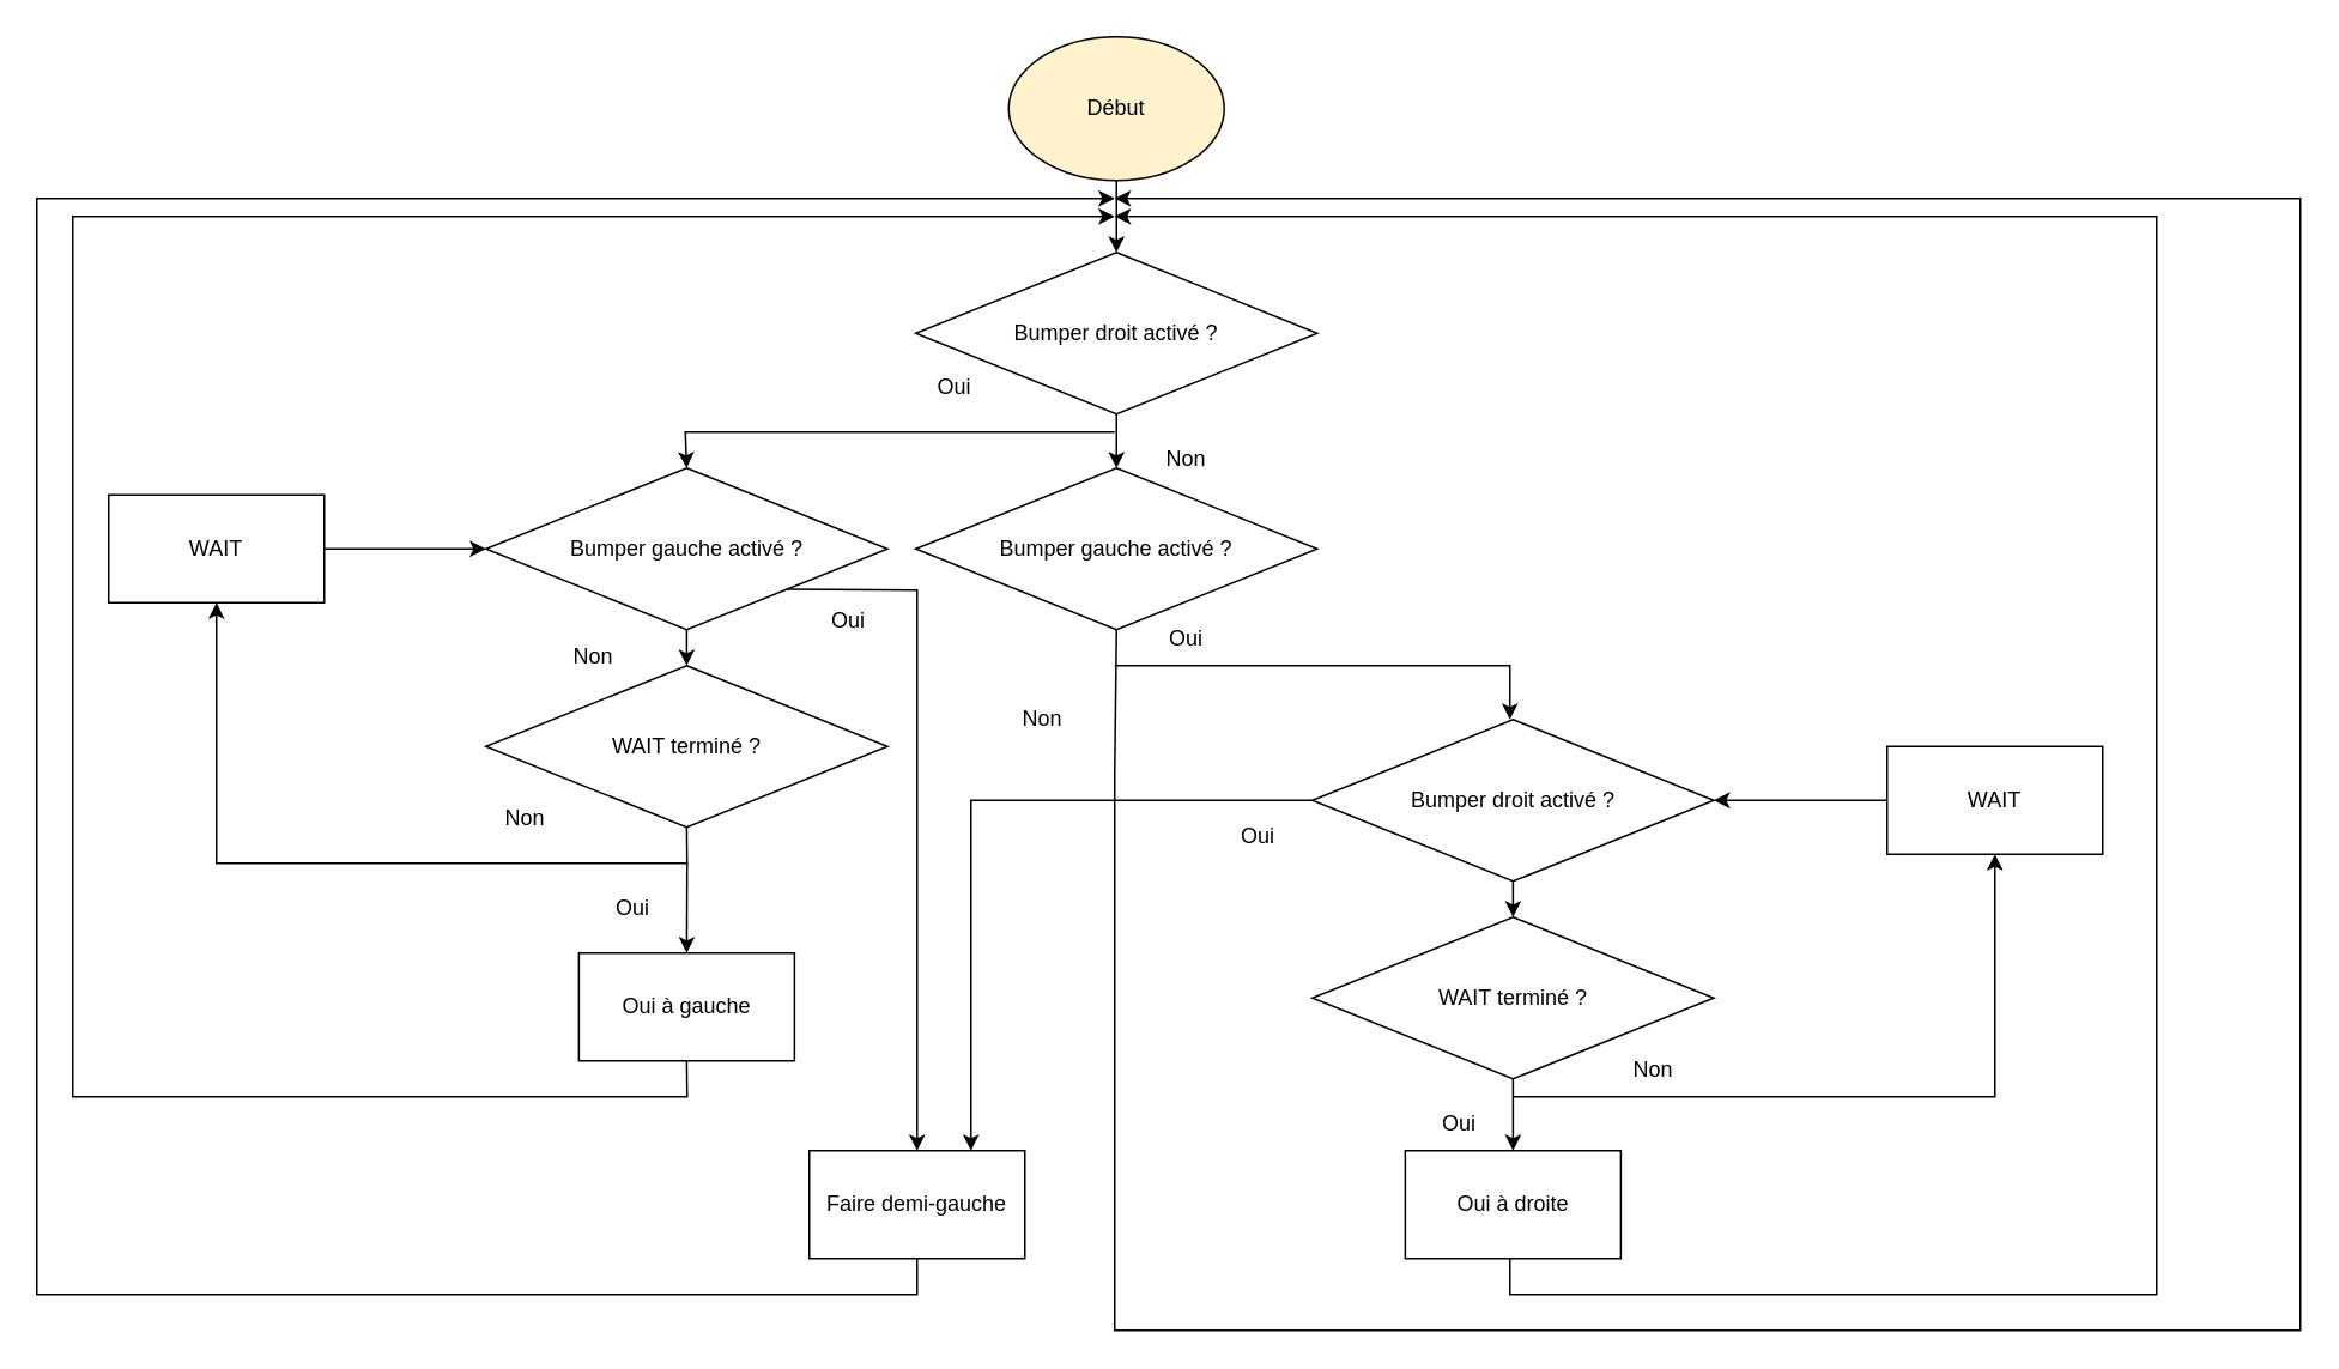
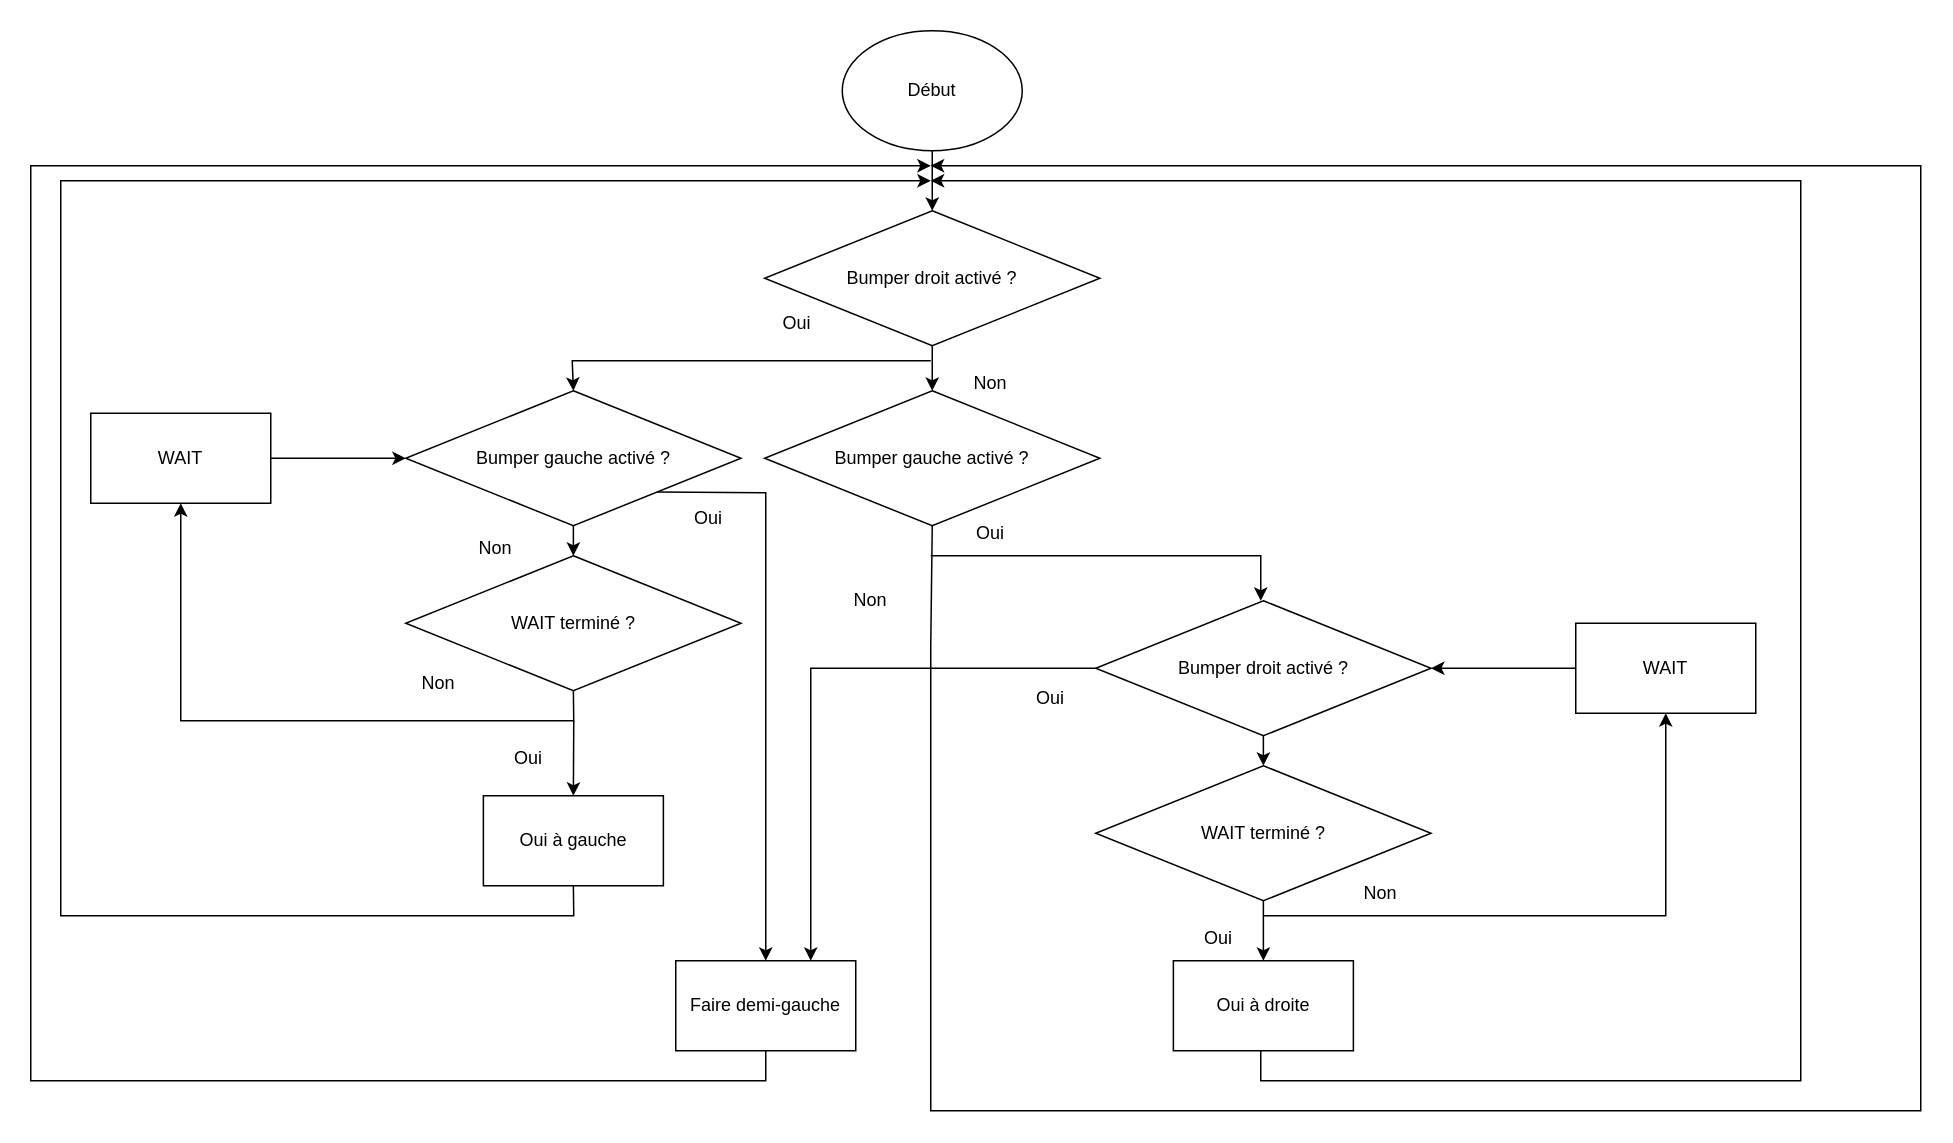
- <mxCell id="2" value="Début" style="ellipse;whiteSpace=wrap;html=1;fillColor=#fff2cc;" parent="1" vertex="1"><mxGeometry x="561" y="20" width="120" height="80" as="geometry" /></mxCell>
+ <mxCell id="2" value="Début" style="ellipse;whiteSpace=wrap;html=1;" parent="1" vertex="1"><mxGeometry x="561" y="20" width="120" height="80" as="geometry" /></mxCell>
